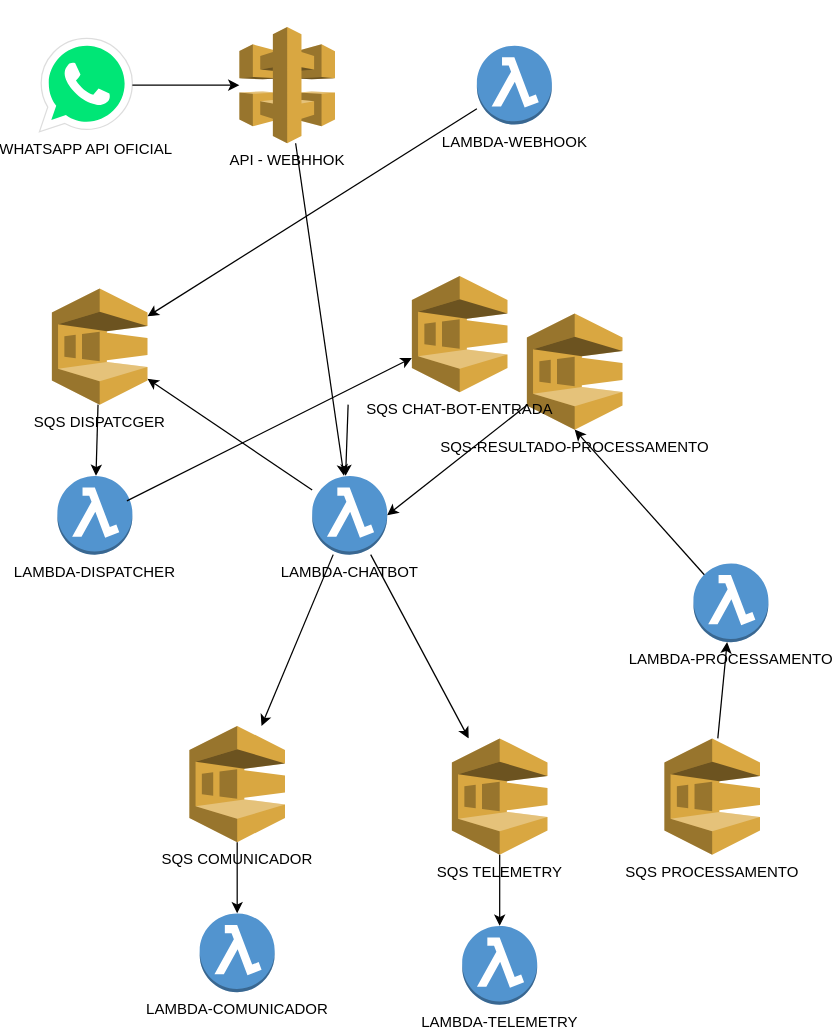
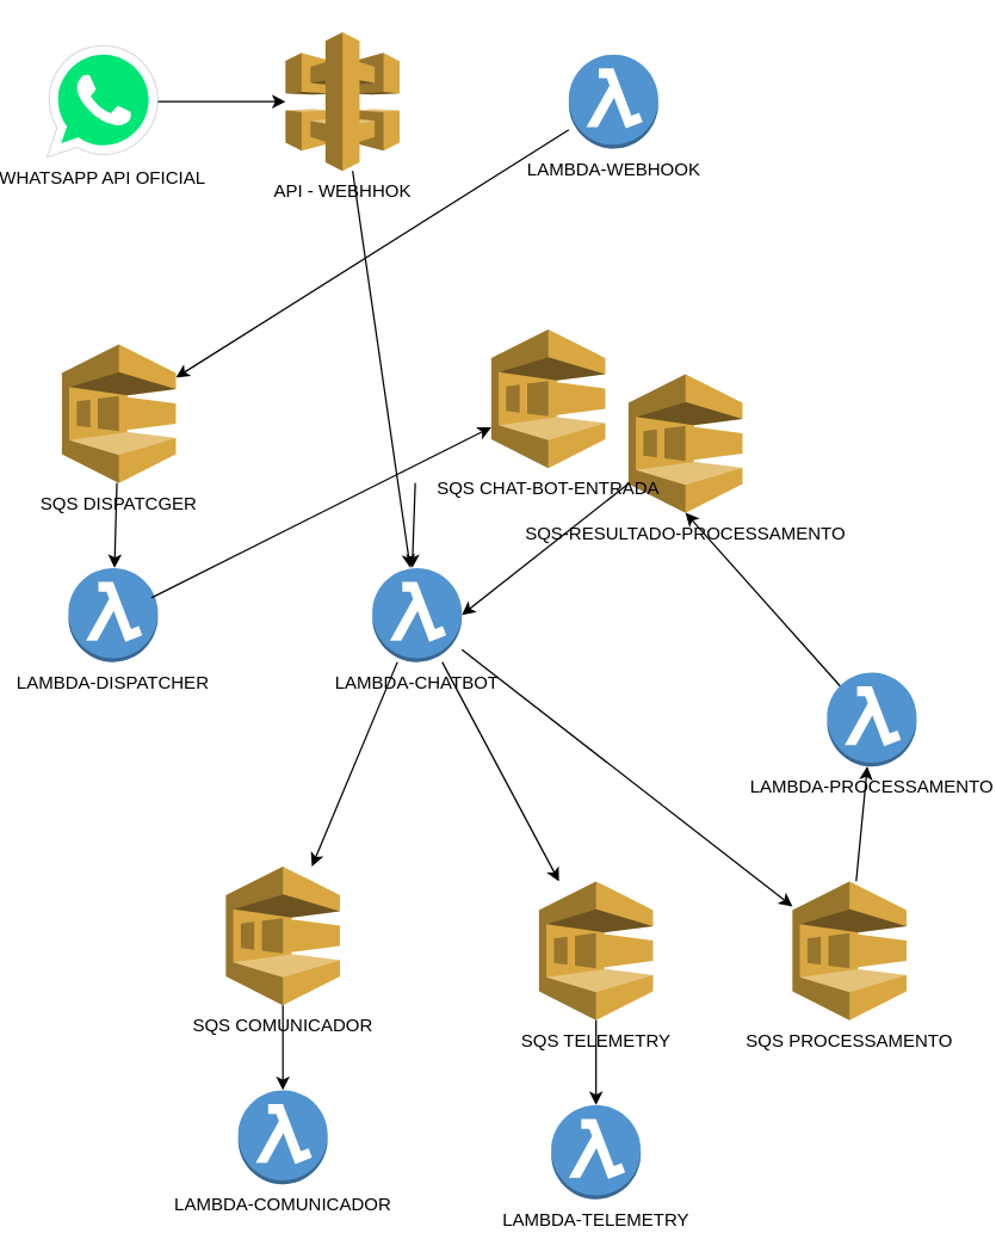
- <mxCell id="23" value="" style="endArrow=classic;html=1;rounded=0;" edge="1" parent="1" target="7" source="11"><mxGeometry width="50" height="50" relative="1" as="geometry"><mxPoint x="455" y="443" as="sourcePoint" /><mxPoint x="820" y="350" as="targetPoint" /></mxGeometry></mxCell>
+ <mxCell id="23" value="" style="endArrow=classic;html=1;rounded=0;" edge="1" parent="1" target="22" source="11"><mxGeometry width="50" height="50" relative="1" as="geometry"><mxPoint x="455" y="443" as="sourcePoint" /><mxPoint x="820" y="350" as="targetPoint" /></mxGeometry></mxCell>
